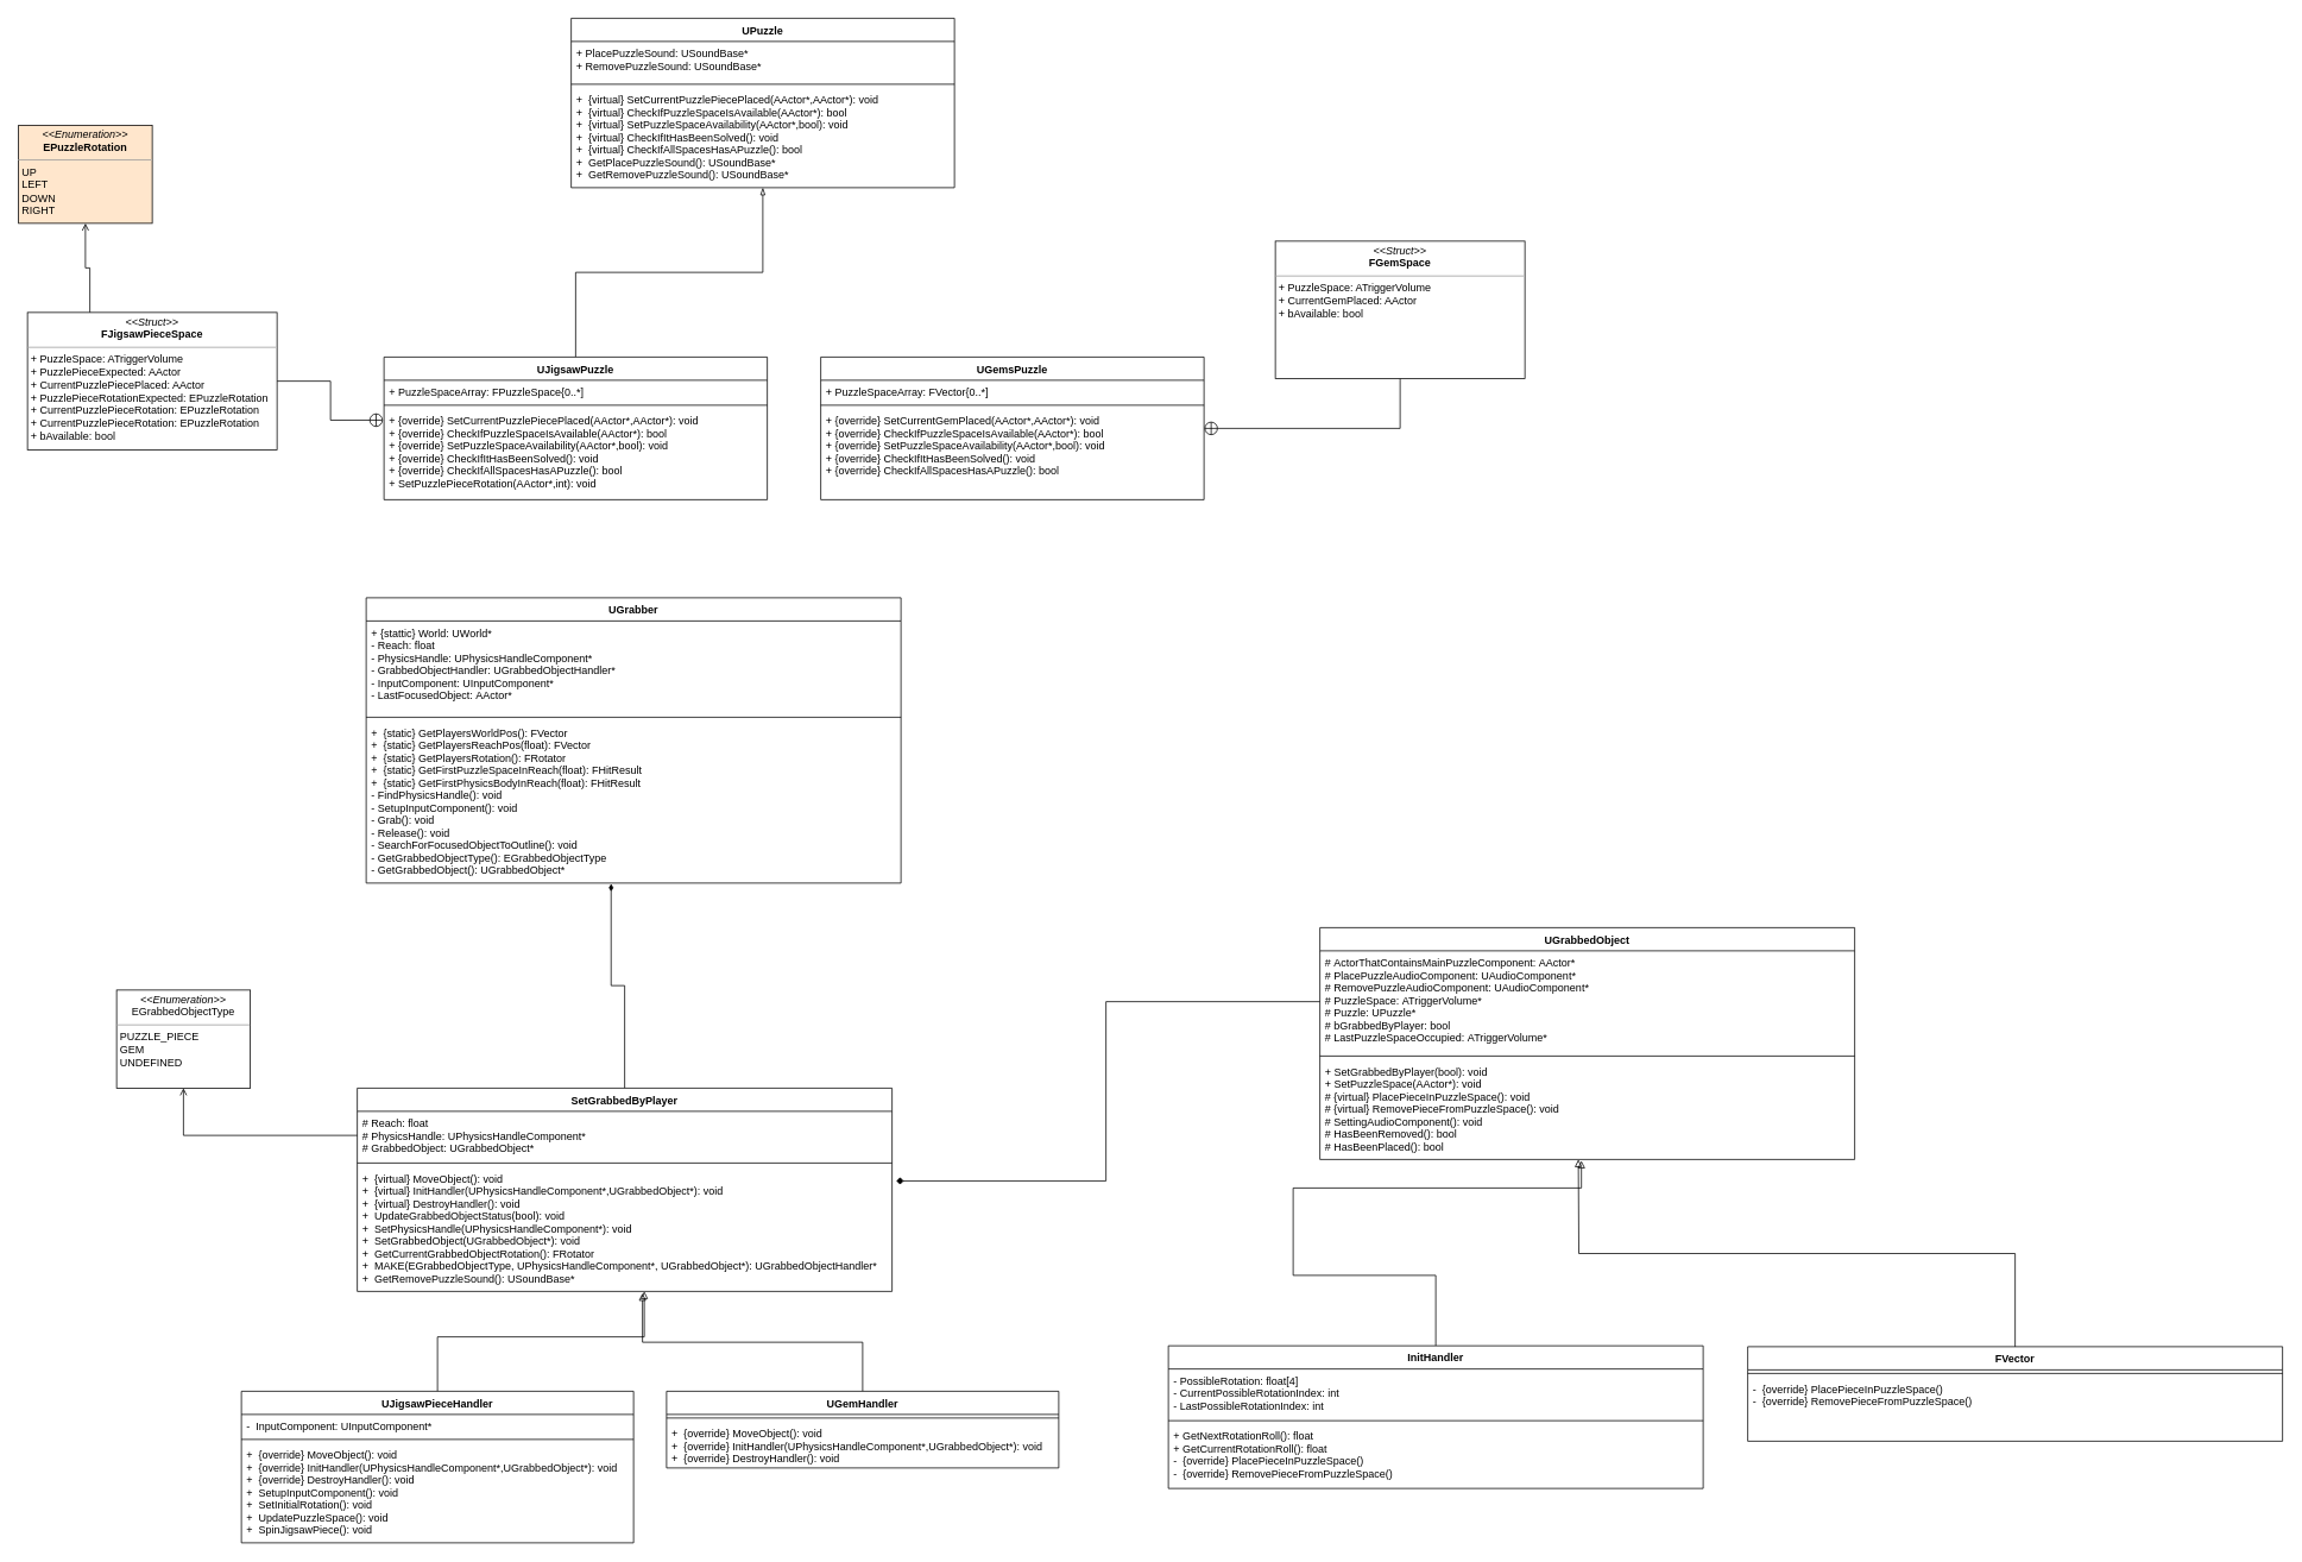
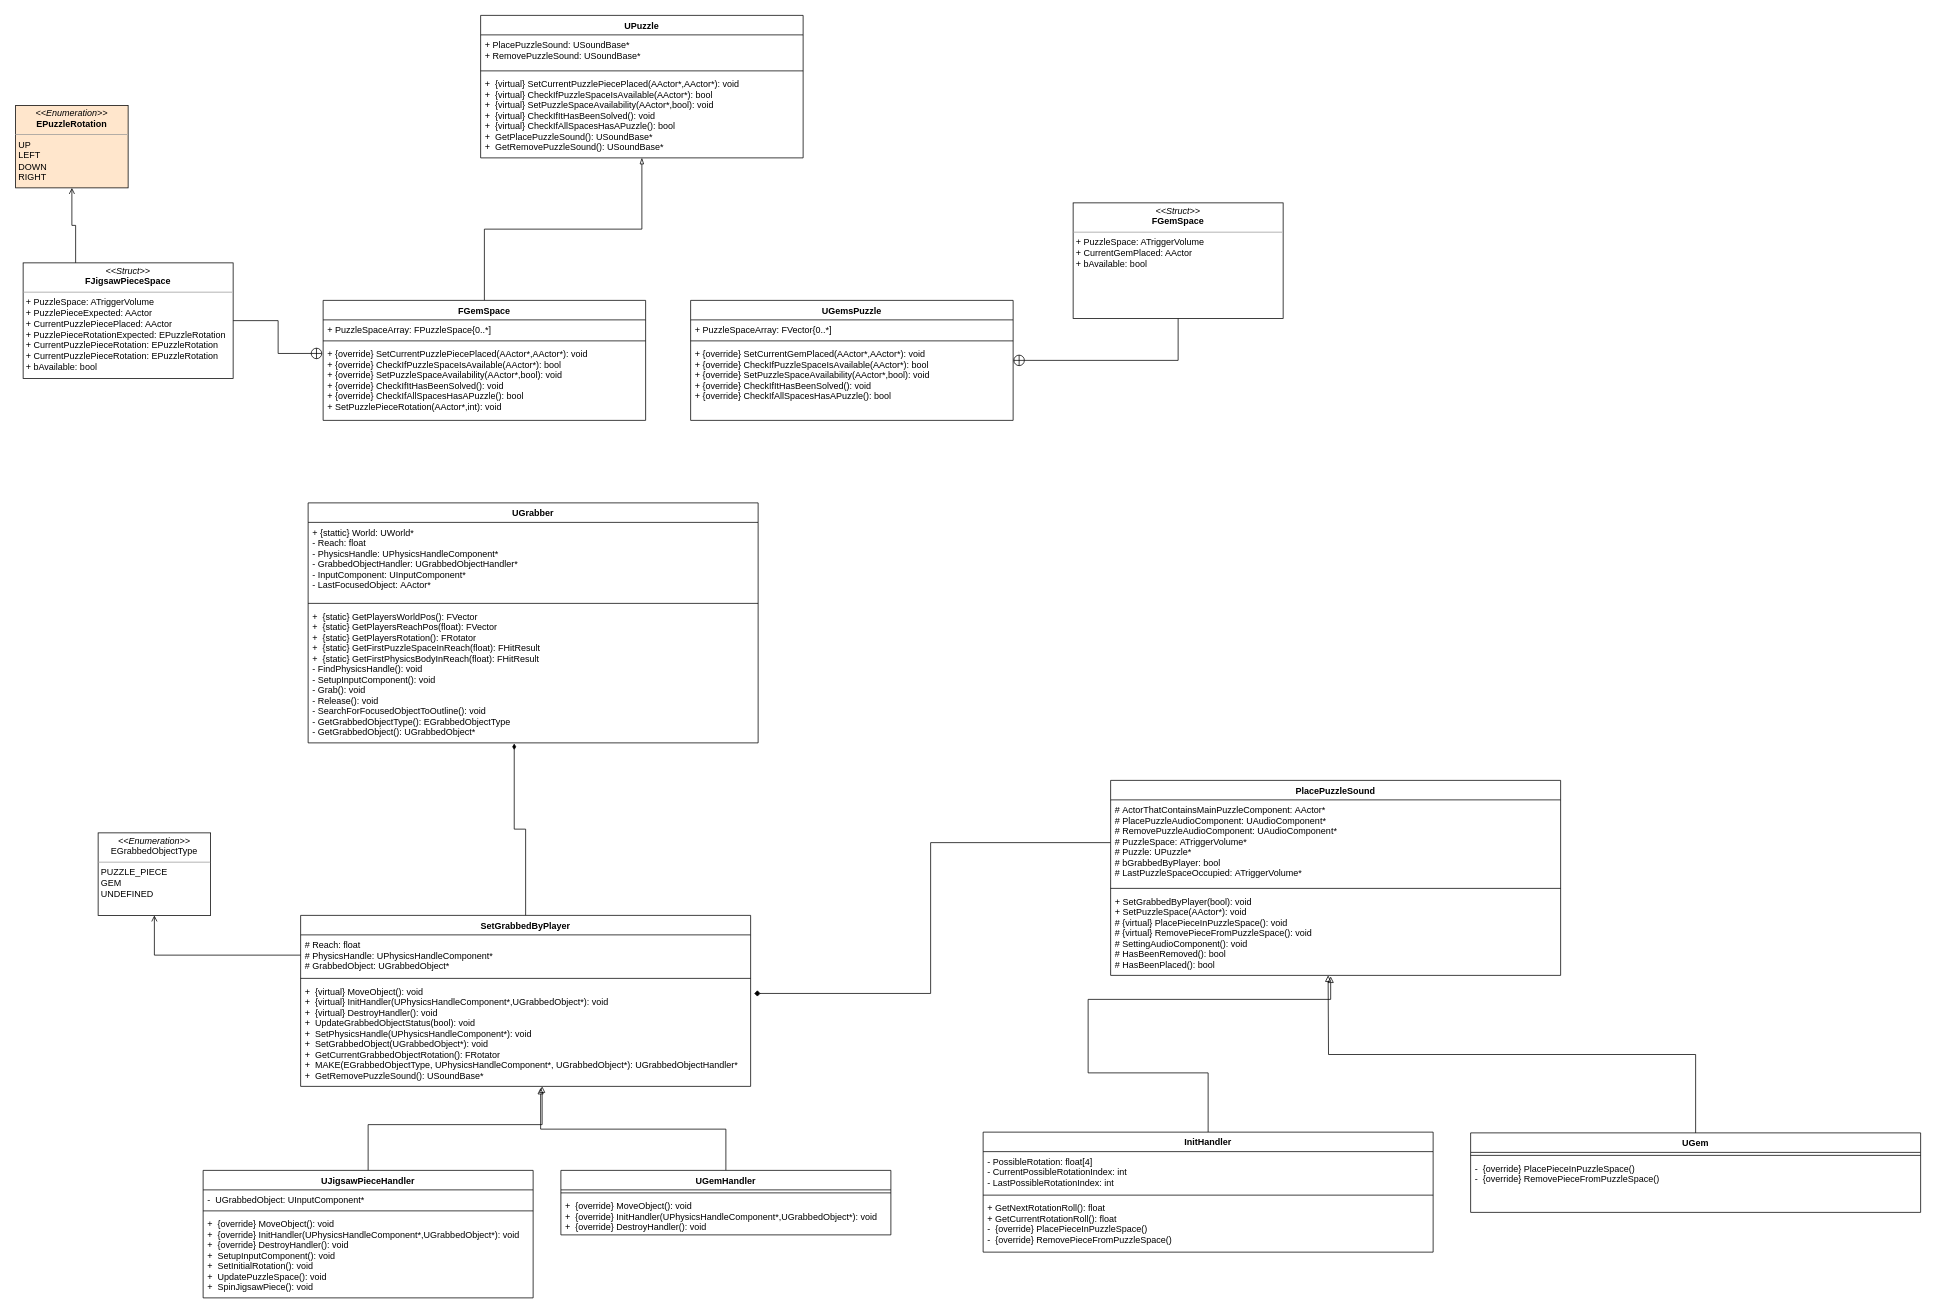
- <mxCell id="10" value="UJigsawPuzzle" style="swimlane;fontStyle=1;align=center;verticalAlign=top;childLayout=stackLayout;horizontal=1;startSize=26;horizontalStack=0;resizeParent=1;resizeParentMax=0;resizeLast=0;collapsible=1;marginBottom=0;" vertex="1" parent="1"><mxGeometry x="430" y="400" width="430" height="160" as="geometry" /></mxCell>
+ <mxCell id="10" value="FGemSpace" style="swimlane;fontStyle=1;align=center;verticalAlign=top;childLayout=stackLayout;horizontal=1;startSize=26;horizontalStack=0;resizeParent=1;resizeParentMax=0;resizeLast=0;collapsible=1;marginBottom=0;" vertex="1" parent="1"><mxGeometry x="430" y="400" width="430" height="160" as="geometry" /></mxCell>
- <mxCell id="35" value="UGrabbedObject" style="swimlane;fontStyle=1;align=center;verticalAlign=top;childLayout=stackLayout;horizontal=1;startSize=26;horizontalStack=0;resizeParent=1;resizeParentMax=0;resizeLast=0;collapsible=1;marginBottom=0;" vertex="1" parent="1"><mxGeometry x="1480" y="1040" width="600" height="260" as="geometry" /></mxCell>
+ <mxCell id="35" value="PlacePuzzleSound" style="swimlane;fontStyle=1;align=center;verticalAlign=top;childLayout=stackLayout;horizontal=1;startSize=26;horizontalStack=0;resizeParent=1;resizeParentMax=0;resizeLast=0;collapsible=1;marginBottom=0;" vertex="1" parent="1"><mxGeometry x="1480" y="1040" width="600" height="260" as="geometry" /></mxCell>
- <mxCell id="46" value="FVector" style="swimlane;fontStyle=1;align=center;verticalAlign=top;childLayout=stackLayout;horizontal=1;startSize=26;horizontalStack=0;resizeParent=1;resizeParentMax=0;resizeLast=0;collapsible=1;marginBottom=0;" vertex="1" parent="1"><mxGeometry x="1960" y="1510" width="600" height="106" as="geometry" /></mxCell>
+ <mxCell id="46" value="UGem" style="swimlane;fontStyle=1;align=center;verticalAlign=top;childLayout=stackLayout;horizontal=1;startSize=26;horizontalStack=0;resizeParent=1;resizeParentMax=0;resizeLast=0;collapsible=1;marginBottom=0;" vertex="1" parent="1"><mxGeometry x="1960" y="1510" width="600" height="106" as="geometry" /></mxCell>
- <mxCell id="28" value="-  InputComponent: UInputComponent*" style="text;strokeColor=none;fillColor=none;align=left;verticalAlign=top;spacingLeft=4;spacingRight=4;overflow=hidden;rotatable=0;points=[[0,0.5],[1,0.5]];portConstraint=eastwest;" vertex="1" parent="27"><mxGeometry y="26" width="440" height="24" as="geometry" /></mxCell>
+ <mxCell id="28" value="-  UGrabbedObject: UInputComponent*" style="text;strokeColor=none;fillColor=none;align=left;verticalAlign=top;spacingLeft=4;spacingRight=4;overflow=hidden;rotatable=0;points=[[0,0.5],[1,0.5]];portConstraint=eastwest;" vertex="1" parent="27"><mxGeometry y="26" width="440" height="24" as="geometry" /></mxCell>
